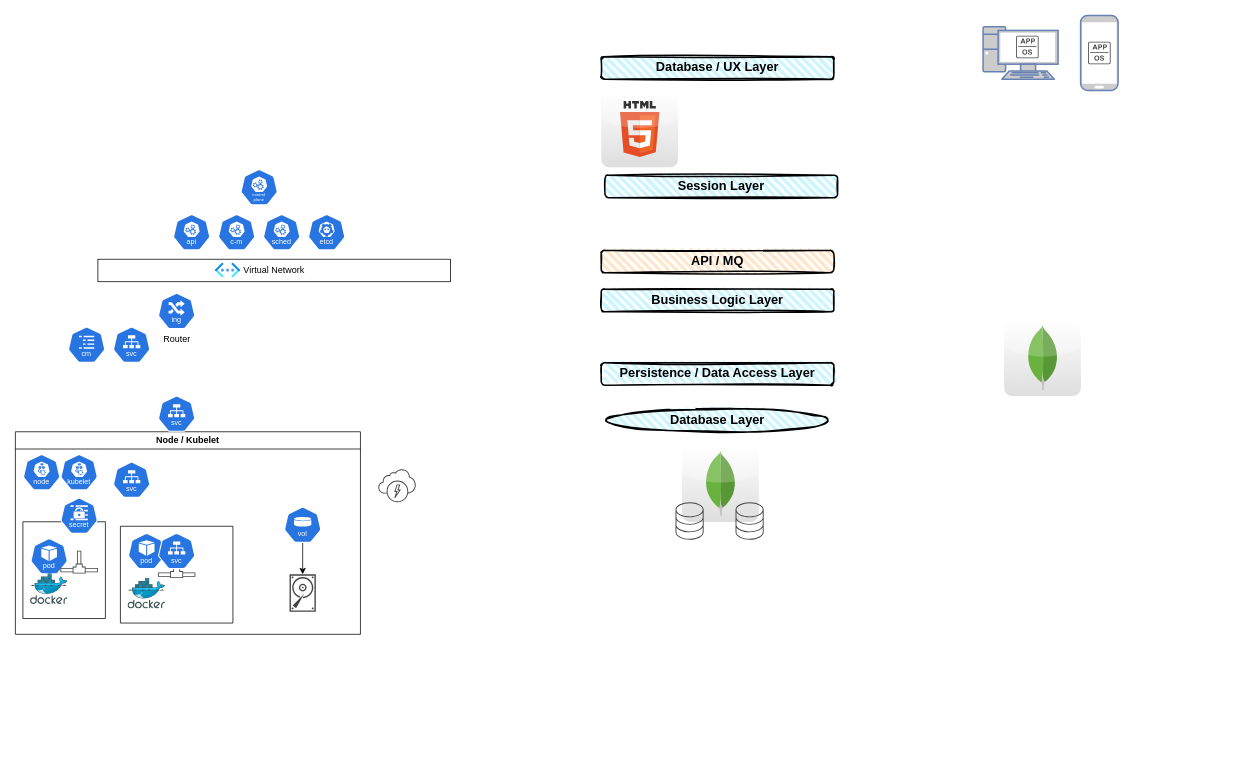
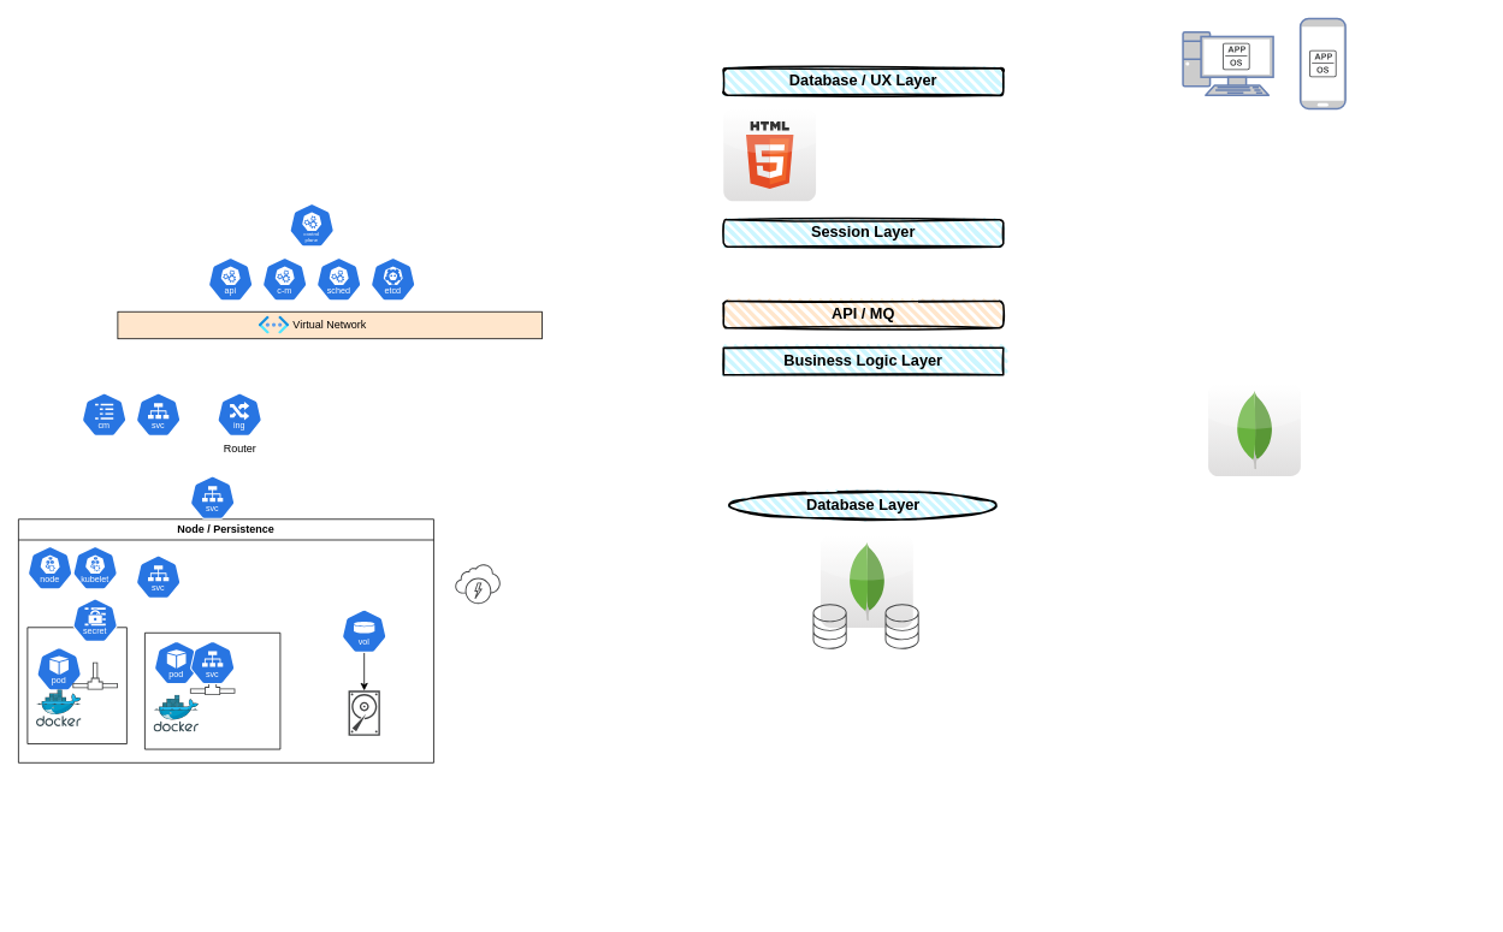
- <mxCell id="36" value="&lt;b&gt;&lt;font style=&quot;font-size: 17px;&quot;&gt;Session Layer&lt;/font&gt;&lt;/b&gt;" style="rounded=1;whiteSpace=wrap;html=1;strokeWidth=2;fillWeight=4;hachureGap=8;hachureAngle=45;fillColor=#CCF6FF;sketch=1;" vertex="1" parent="1"><mxGeometry x="806" y="233" width="310" height="30" as="geometry" /></mxCell>
+ <mxCell id="36" value="&lt;b&gt;&lt;font style=&quot;font-size: 17px;&quot;&gt;Session Layer&lt;/font&gt;&lt;/b&gt;" style="rounded=1;whiteSpace=wrap;html=1;strokeWidth=2;fillWeight=4;hachureGap=8;hachureAngle=45;fillColor=#CCF6FF;sketch=1;" vertex="1" parent="1"><mxGeometry x="801" y="243" width="310" height="30" as="geometry" /></mxCell>
- <mxCell id="7" value="Virtual Network" style="rounded=0;whiteSpace=wrap;html=1;" vertex="1" parent="1"><mxGeometry x="130" y="345" width="470" height="30" as="geometry" /></mxCell>
+ <mxCell id="7" value="Virtual Network" style="rounded=0;whiteSpace=wrap;html=1;fillColor=#ffe6cc;" vertex="1" parent="1"><mxGeometry x="130" y="345" width="470" height="30" as="geometry" /></mxCell>
- <mxCell id="35" value="&lt;b&gt;&lt;font style=&quot;font-size: 17px;&quot;&gt;Business Logic Layer&lt;/font&gt;&lt;/b&gt;" style="rounded=1;whiteSpace=wrap;html=1;strokeWidth=2;fillWeight=4;hachureGap=8;hachureAngle=45;fillColor=#CCF6FF;sketch=1;" vertex="1" parent="1"><mxGeometry x="801" y="385" width="310" height="30" as="geometry" /></mxCell>
+ <mxCell id="35" value="&lt;b&gt;&lt;font style=&quot;font-size: 17px;&quot;&gt;Business Logic Layer&lt;/font&gt;&lt;/b&gt;" style="whiteSpace=wrap;html=1;strokeWidth=2;fillWeight=4;hachureGap=8;hachureAngle=45;fillColor=#CCF6FF;sketch=1;rounded=0;" vertex="1" parent="1"><mxGeometry x="801" y="385" width="310" height="30" as="geometry" /></mxCell>
- <mxCell id="26" value="Router" style="aspect=fixed;sketch=0;html=1;dashed=0;whitespace=wrap;verticalLabelPosition=bottom;verticalAlign=top;fillColor=#2875E2;strokeColor=#ffffff;points=[[0.005,0.63,0],[0.1,0.2,0],[0.9,0.2,0],[0.5,0,0],[0.995,0.63,0],[0.72,0.99,0],[0.5,1,0],[0.28,0.99,0]];shape=mxgraph.kubernetes.icon2;kubernetesLabel=1;prIcon=ing" vertex="1" parent="1"><mxGeometry x="210" y="390" width="50" height="48" as="geometry" /></mxCell>
+ <mxCell id="26" value="Router" style="aspect=fixed;sketch=0;html=1;dashed=0;whitespace=wrap;verticalLabelPosition=bottom;verticalAlign=top;fillColor=#2875E2;strokeColor=#ffffff;points=[[0.005,0.63,0],[0.1,0.2,0],[0.9,0.2,0],[0.5,0,0],[0.995,0.63,0],[0.72,0.99,0],[0.5,1,0],[0.28,0.99,0]];shape=mxgraph.kubernetes.icon2;kubernetesLabel=1;prIcon=ing" vertex="1" parent="1"><mxGeometry x="240" y="435" width="50" height="48" as="geometry" /></mxCell>
- <mxCell id="31" value="&lt;b&gt;&lt;font style=&quot;font-size: 17px;&quot;&gt;Persistence / Data Access Layer&lt;/font&gt;&lt;/b&gt;" style="rounded=1;whiteSpace=wrap;html=1;strokeWidth=2;fillWeight=4;hachureGap=8;hachureAngle=45;fillColor=#CCF6FF;sketch=1;" vertex="1" parent="1"><mxGeometry x="801" y="483" width="310" height="30" as="geometry" /></mxCell>
- <mxCell id="9" value="Node / Kubelet" style="swimlane;whiteSpace=wrap;html=1;" vertex="1" parent="1"><mxGeometry x="20" y="575" width="460" height="270" as="geometry" /></mxCell>
+ <mxCell id="9" value="Node / Persistence" style="swimlane;whiteSpace=wrap;html=1;" vertex="1" parent="1"><mxGeometry x="20" y="575" width="460" height="270" as="geometry" /></mxCell>
